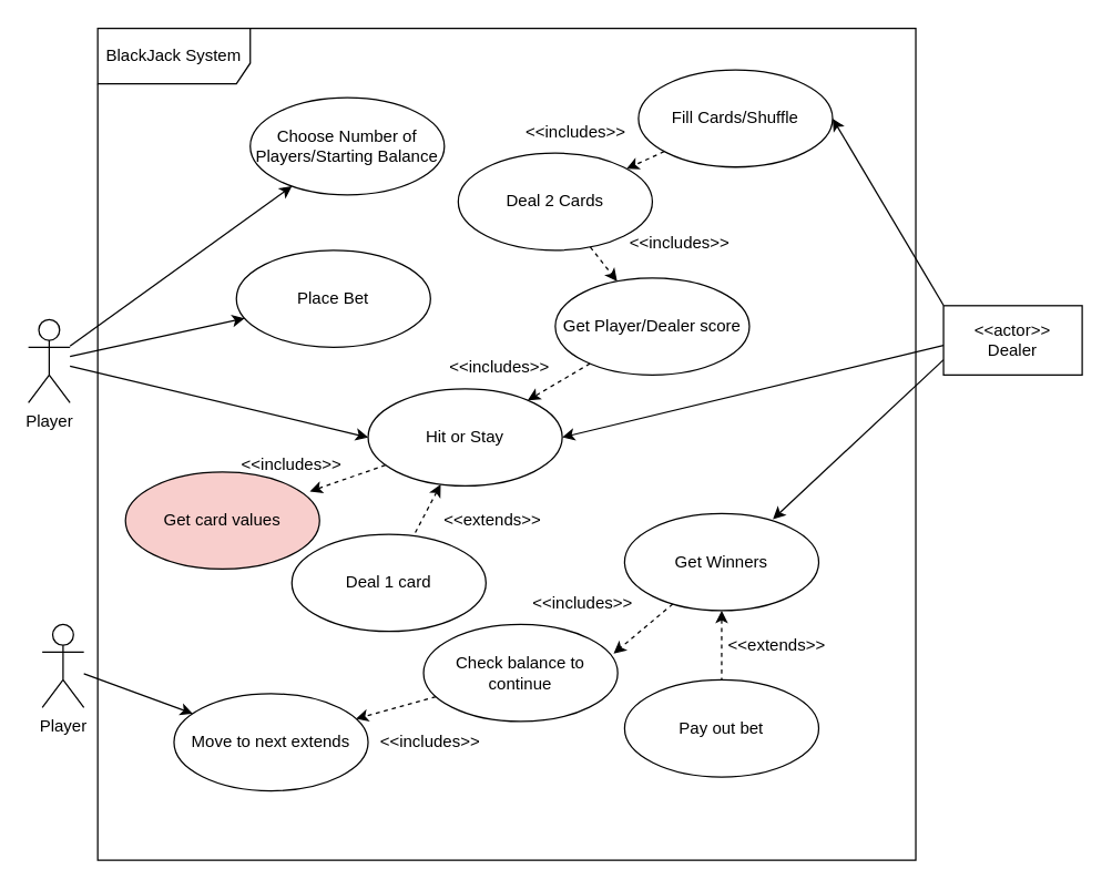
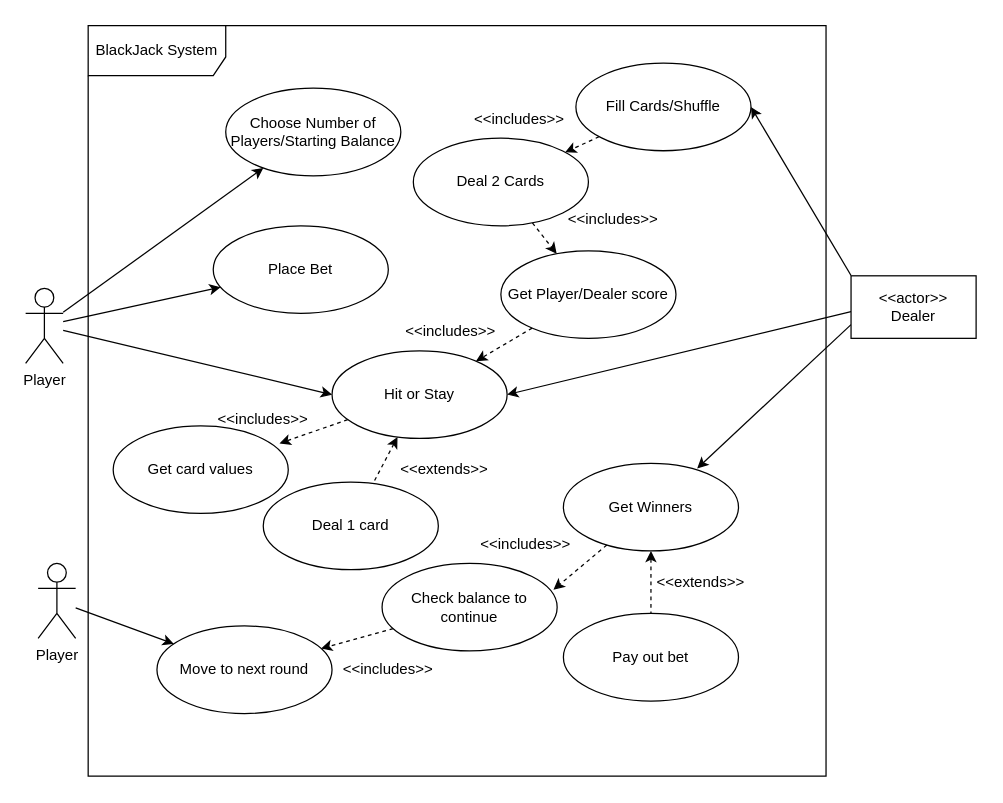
- <mxCell id="33" value="Get card values" style="ellipse;whiteSpace=wrap;html=1;fillColor=#f8cecc;" parent="1" vertex="1"><mxGeometry x="90" y="340" width="140" height="70" as="geometry" /></mxCell>
+ <mxCell id="33" value="Get card values" style="ellipse;whiteSpace=wrap;html=1;" parent="1" vertex="1"><mxGeometry x="90" y="340" width="140" height="70" as="geometry" /></mxCell>
- <mxCell id="36" value="Move to next extends" style="ellipse;whiteSpace=wrap;html=1;" parent="1" vertex="1"><mxGeometry x="125" y="500" width="140" height="70" as="geometry" /></mxCell>
+ <mxCell id="36" value="Move to next round" style="ellipse;whiteSpace=wrap;html=1;" parent="1" vertex="1"><mxGeometry x="125" y="500" width="140" height="70" as="geometry" /></mxCell>
